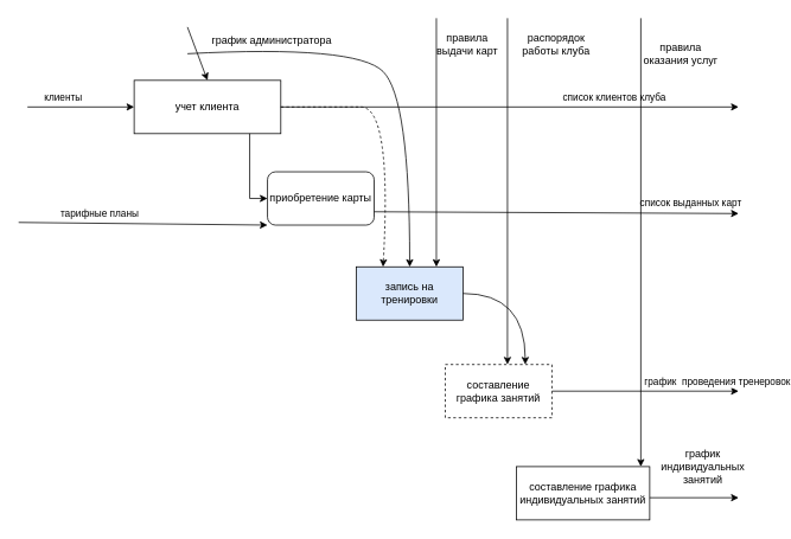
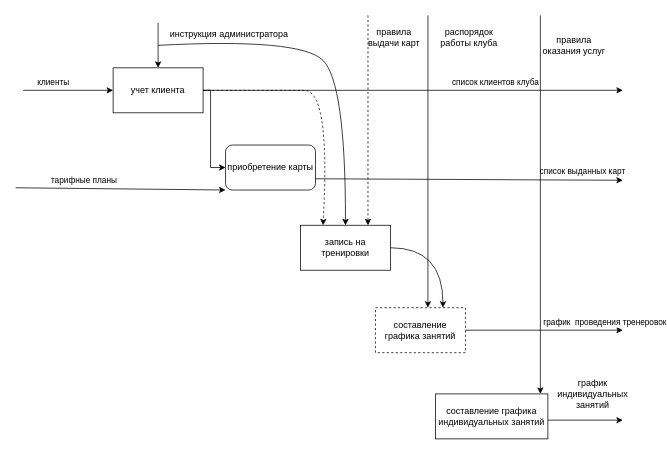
- <mxCell id="21" value="график администратора" style="text;html=1;strokeColor=none;fillColor=none;align=center;verticalAlign=middle;whiteSpace=wrap;rounded=0;" parent="1" vertex="1"><mxGeometry x="220" y="30" width="170" height="30" as="geometry" /></mxCell>
+ <mxCell id="21" value="инструкция администратора" style="text;html=1;strokeColor=none;fillColor=none;align=center;verticalAlign=middle;whiteSpace=wrap;rounded=0;" parent="1" vertex="1"><mxGeometry x="220" y="30" width="170" height="30" as="geometry" /></mxCell>
- <mxCell id="3" value="учет клиента" style="rounded=0;whiteSpace=wrap;html=1;" parent="1" vertex="1"><mxGeometry x="150" y="90" width="165" height="60" as="geometry" /></mxCell>
+ <mxCell id="3" value="учет клиента" style="rounded=0;whiteSpace=wrap;html=1;" parent="1" vertex="1"><mxGeometry x="150" y="90" width="120" height="60" as="geometry" /></mxCell>
- <mxCell id="23" value="" style="endArrow=classic;html=1;rounded=0;entryX=0.75;entryY=0;entryDx=0;entryDy=0;exitX=0.111;exitY=0;exitDx=0;exitDy=0;exitPerimeter=0;" parent="1" source="24" target="5" edge="1"><mxGeometry width="50" height="50" relative="1" as="geometry"><mxPoint x="480" y="10" as="sourcePoint" /><mxPoint x="470" y="260" as="targetPoint" /></mxGeometry></mxCell>
+ <mxCell id="23" value="" style="endArrow=classic;html=1;rounded=0;entryX=0.75;entryY=0;entryDx=0;entryDy=0;exitX=0.111;exitY=0;exitDx=0;exitDy=0;exitPerimeter=0;dashed=1;" parent="1" source="24" target="5" edge="1"><mxGeometry width="50" height="50" relative="1" as="geometry"><mxPoint x="480" y="10" as="sourcePoint" /><mxPoint x="470" y="260" as="targetPoint" /></mxGeometry></mxCell>
- <mxCell id="5" value="запись на тренировки" style="rounded=0;whiteSpace=wrap;html=1;fillColor=#dae8fc;" parent="1" vertex="1"><mxGeometry x="400" y="300" width="120" height="60" as="geometry" /></mxCell>
+ <mxCell id="5" value="запись на тренировки" style="rounded=0;whiteSpace=wrap;html=1;" parent="1" vertex="1"><mxGeometry x="400" y="300" width="120" height="60" as="geometry" /></mxCell>
